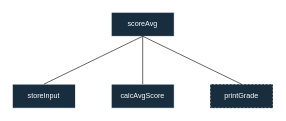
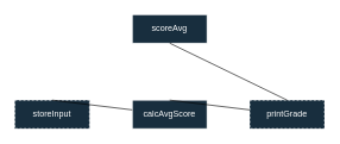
- <mxCell id="6" value="" style="endArrow=none;html=1;rounded=0;exitX=0.5;exitY=0;exitDx=0;exitDy=0;entryX=0.5;entryY=1;entryDx=0;entryDy=0;" edge="1" parent="1" source="3" target="2"><mxGeometry width="50" height="50" relative="1" as="geometry"><mxPoint x="220" y="340" as="sourcePoint" /><mxPoint x="270" y="290" as="targetPoint" /></mxGeometry></mxCell>
+ <mxCell id="6" value="" style="endArrow=none;html=1;rounded=0;exitX=0.5;exitY=0;exitDx=0;exitDy=0;" edge="1" parent="1" source="3" target="4"><mxGeometry width="50" height="50" relative="1" as="geometry"><mxPoint x="220" y="340" as="sourcePoint" /><mxPoint x="270" y="290" as="targetPoint" /></mxGeometry></mxCell>
- <mxCell id="7" value="" style="endArrow=none;html=1;rounded=0;entryX=0.5;entryY=1;entryDx=0;entryDy=0;exitX=0.5;exitY=0;exitDx=0;exitDy=0;" edge="1" parent="1" source="4" target="2"><mxGeometry width="50" height="50" relative="1" as="geometry"><mxPoint x="220" y="340" as="sourcePoint" /><mxPoint x="270" y="290" as="targetPoint" /></mxGeometry></mxCell>
+ <mxCell id="7" value="" style="endArrow=none;html=1;rounded=0;exitX=0.5;exitY=0;exitDx=0;exitDy=0;" edge="1" parent="1" source="4" target="5"><mxGeometry width="50" height="50" relative="1" as="geometry"><mxPoint x="220" y="340" as="sourcePoint" /><mxPoint x="270" y="290" as="targetPoint" /></mxGeometry></mxCell>
- <mxCell id="3" value="storeInput" style="rounded=0;whiteSpace=wrap;html=1;labelBackgroundColor=none;fillColor=#182E3E;strokeColor=#FFFFFF;fontColor=#FFFFFF;" parent="1" vertex="1"><mxGeometry x="20" y="140" width="105" height="40" as="geometry" /></mxCell>
+ <mxCell id="3" value="storeInput" style="rounded=0;whiteSpace=wrap;html=1;labelBackgroundColor=none;fillColor=#182E3E;strokeColor=#FFFFFF;fontColor=#FFFFFF;dashed=1;" parent="1" vertex="1"><mxGeometry x="20" y="140" width="105" height="40" as="geometry" /></mxCell>
